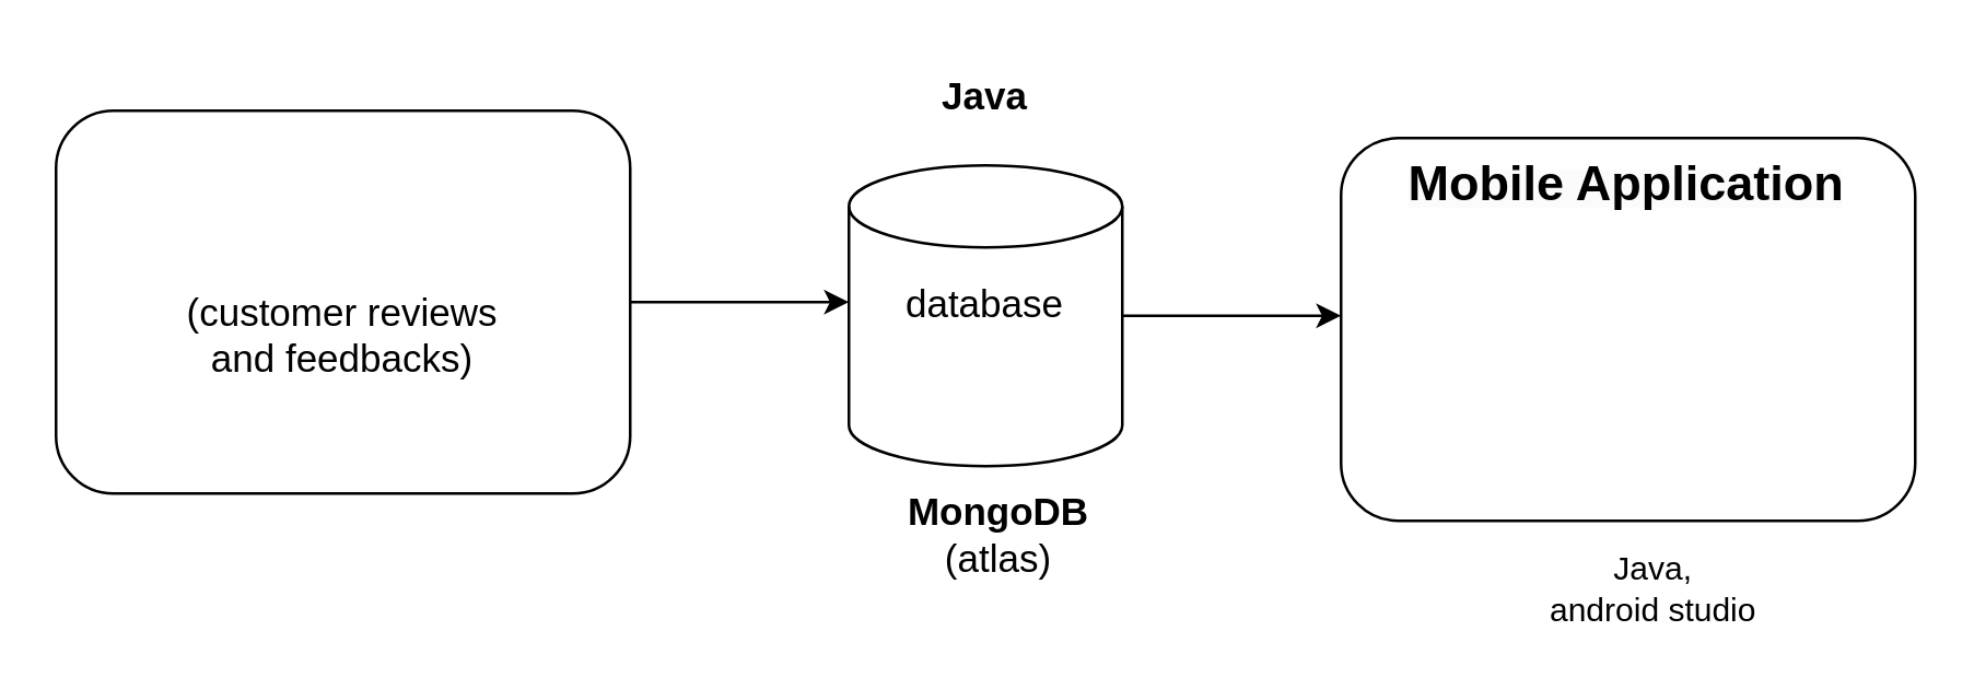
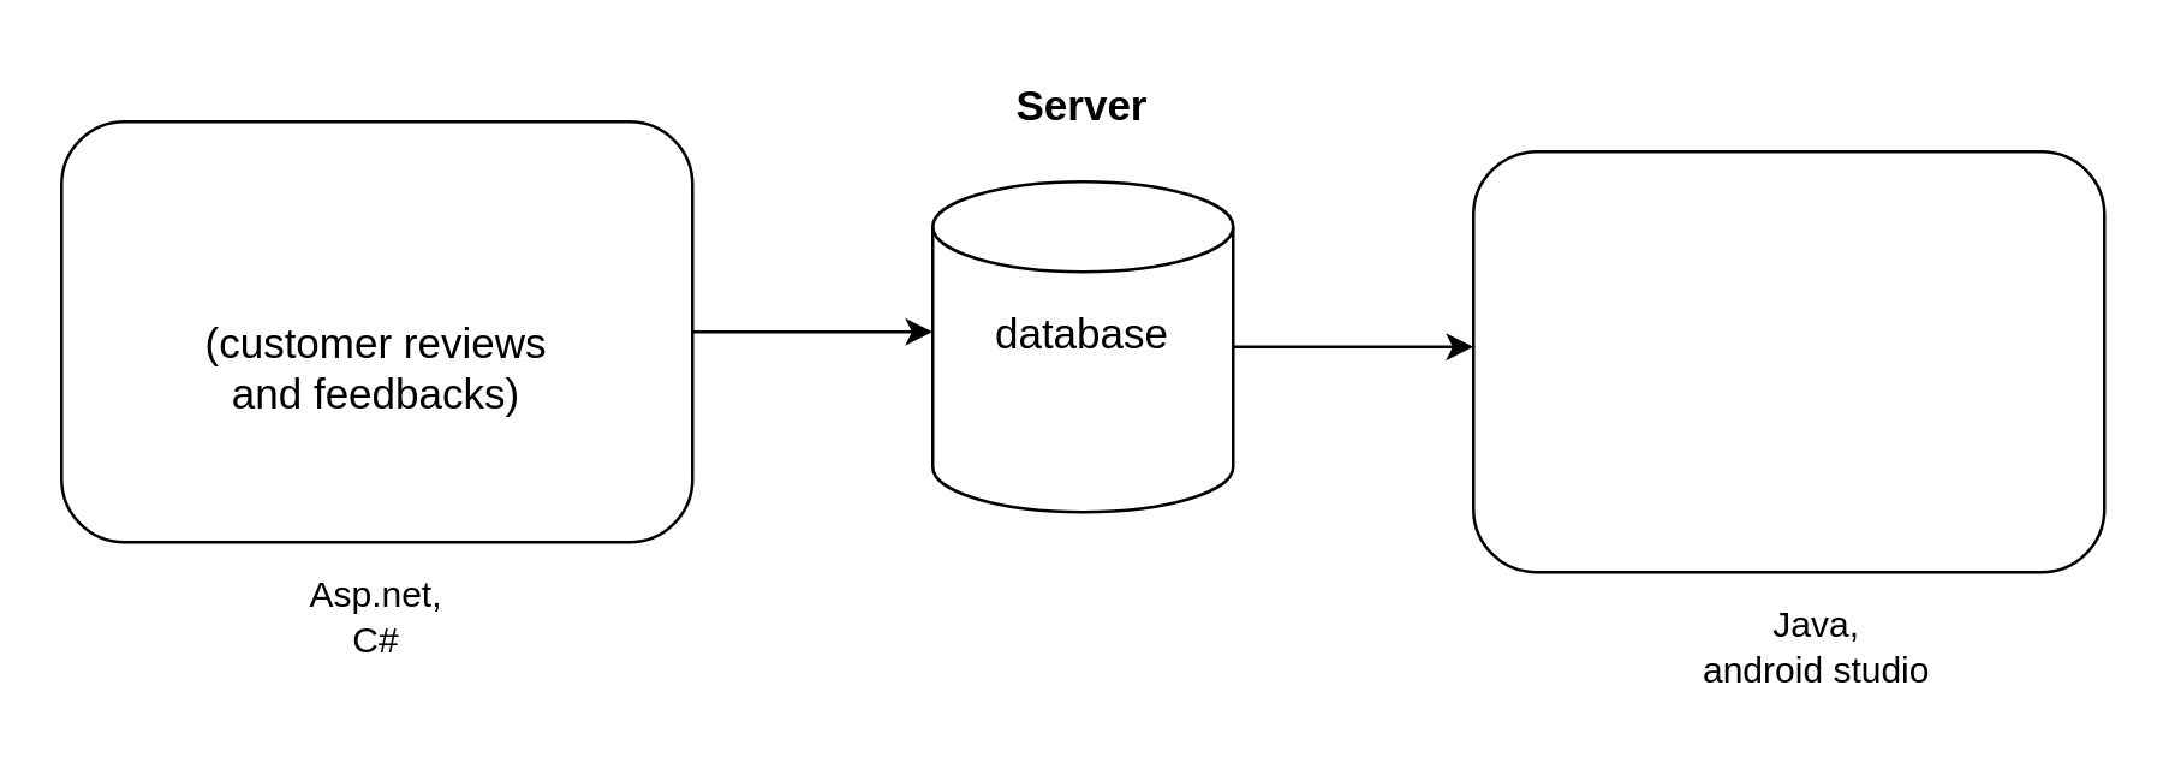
- <mxCell id="13" value="&lt;b&gt;Java&lt;/b&gt;" style="text;html=1;strokeColor=none;fillColor=none;align=center;verticalAlign=middle;whiteSpace=wrap;rounded=0;fontSize=14;" vertex="1" parent="1"><mxGeometry x="330" y="20" width="60" height="30" as="geometry" /></mxCell>
+ <mxCell id="13" value="&lt;b&gt;Server&lt;/b&gt;" style="text;html=1;strokeColor=none;fillColor=none;align=center;verticalAlign=middle;whiteSpace=wrap;rounded=0;fontSize=14;" vertex="1" parent="1"><mxGeometry x="330" y="20" width="60" height="30" as="geometry" /></mxCell>
- <mxCell id="12" value="&lt;b style=&quot;border-color: var(--border-color); color: rgb(0, 0, 0); font-family: Helvetica; font-size: 12px; font-style: normal; font-variant-ligatures: normal; font-variant-caps: normal; letter-spacing: normal; orphans: 2; text-align: center; text-indent: 0px; text-transform: none; widows: 2; word-spacing: 0px; -webkit-text-stroke-width: 0px; background-color: rgb(251, 251, 251); text-decoration-thickness: initial; text-decoration-style: initial; text-decoration-color: initial;&quot;&gt;&lt;font style=&quot;border-color: var(--border-color); font-size: 18px;&quot;&gt;Mobile Application&lt;br style=&quot;border-color: var(--border-color);&quot;&gt;&lt;/font&gt;&lt;/b&gt;" style="text;whiteSpace=wrap;html=1;fontSize=18;" vertex="1" parent="1"><mxGeometry x="512.5" y="50" width="165" height="50" as="geometry" /></mxCell>
- <mxCell id="8" value="&lt;b&gt;MongoDB&lt;br&gt;&lt;/b&gt;(atlas)" style="text;html=1;strokeColor=none;fillColor=none;align=center;verticalAlign=middle;whiteSpace=wrap;rounded=0;fontSize=14;" vertex="1" parent="1"><mxGeometry x="330" y="180" width="70" height="30" as="geometry" /></mxCell>
+ <mxCell id="3" value="Asp.net, C#" style="text;html=1;strokeColor=none;fillColor=none;align=center;verticalAlign=middle;whiteSpace=wrap;rounded=0;" vertex="1" parent="1"><mxGeometry x="95" y="190" width="60" height="30" as="geometry" /></mxCell>
